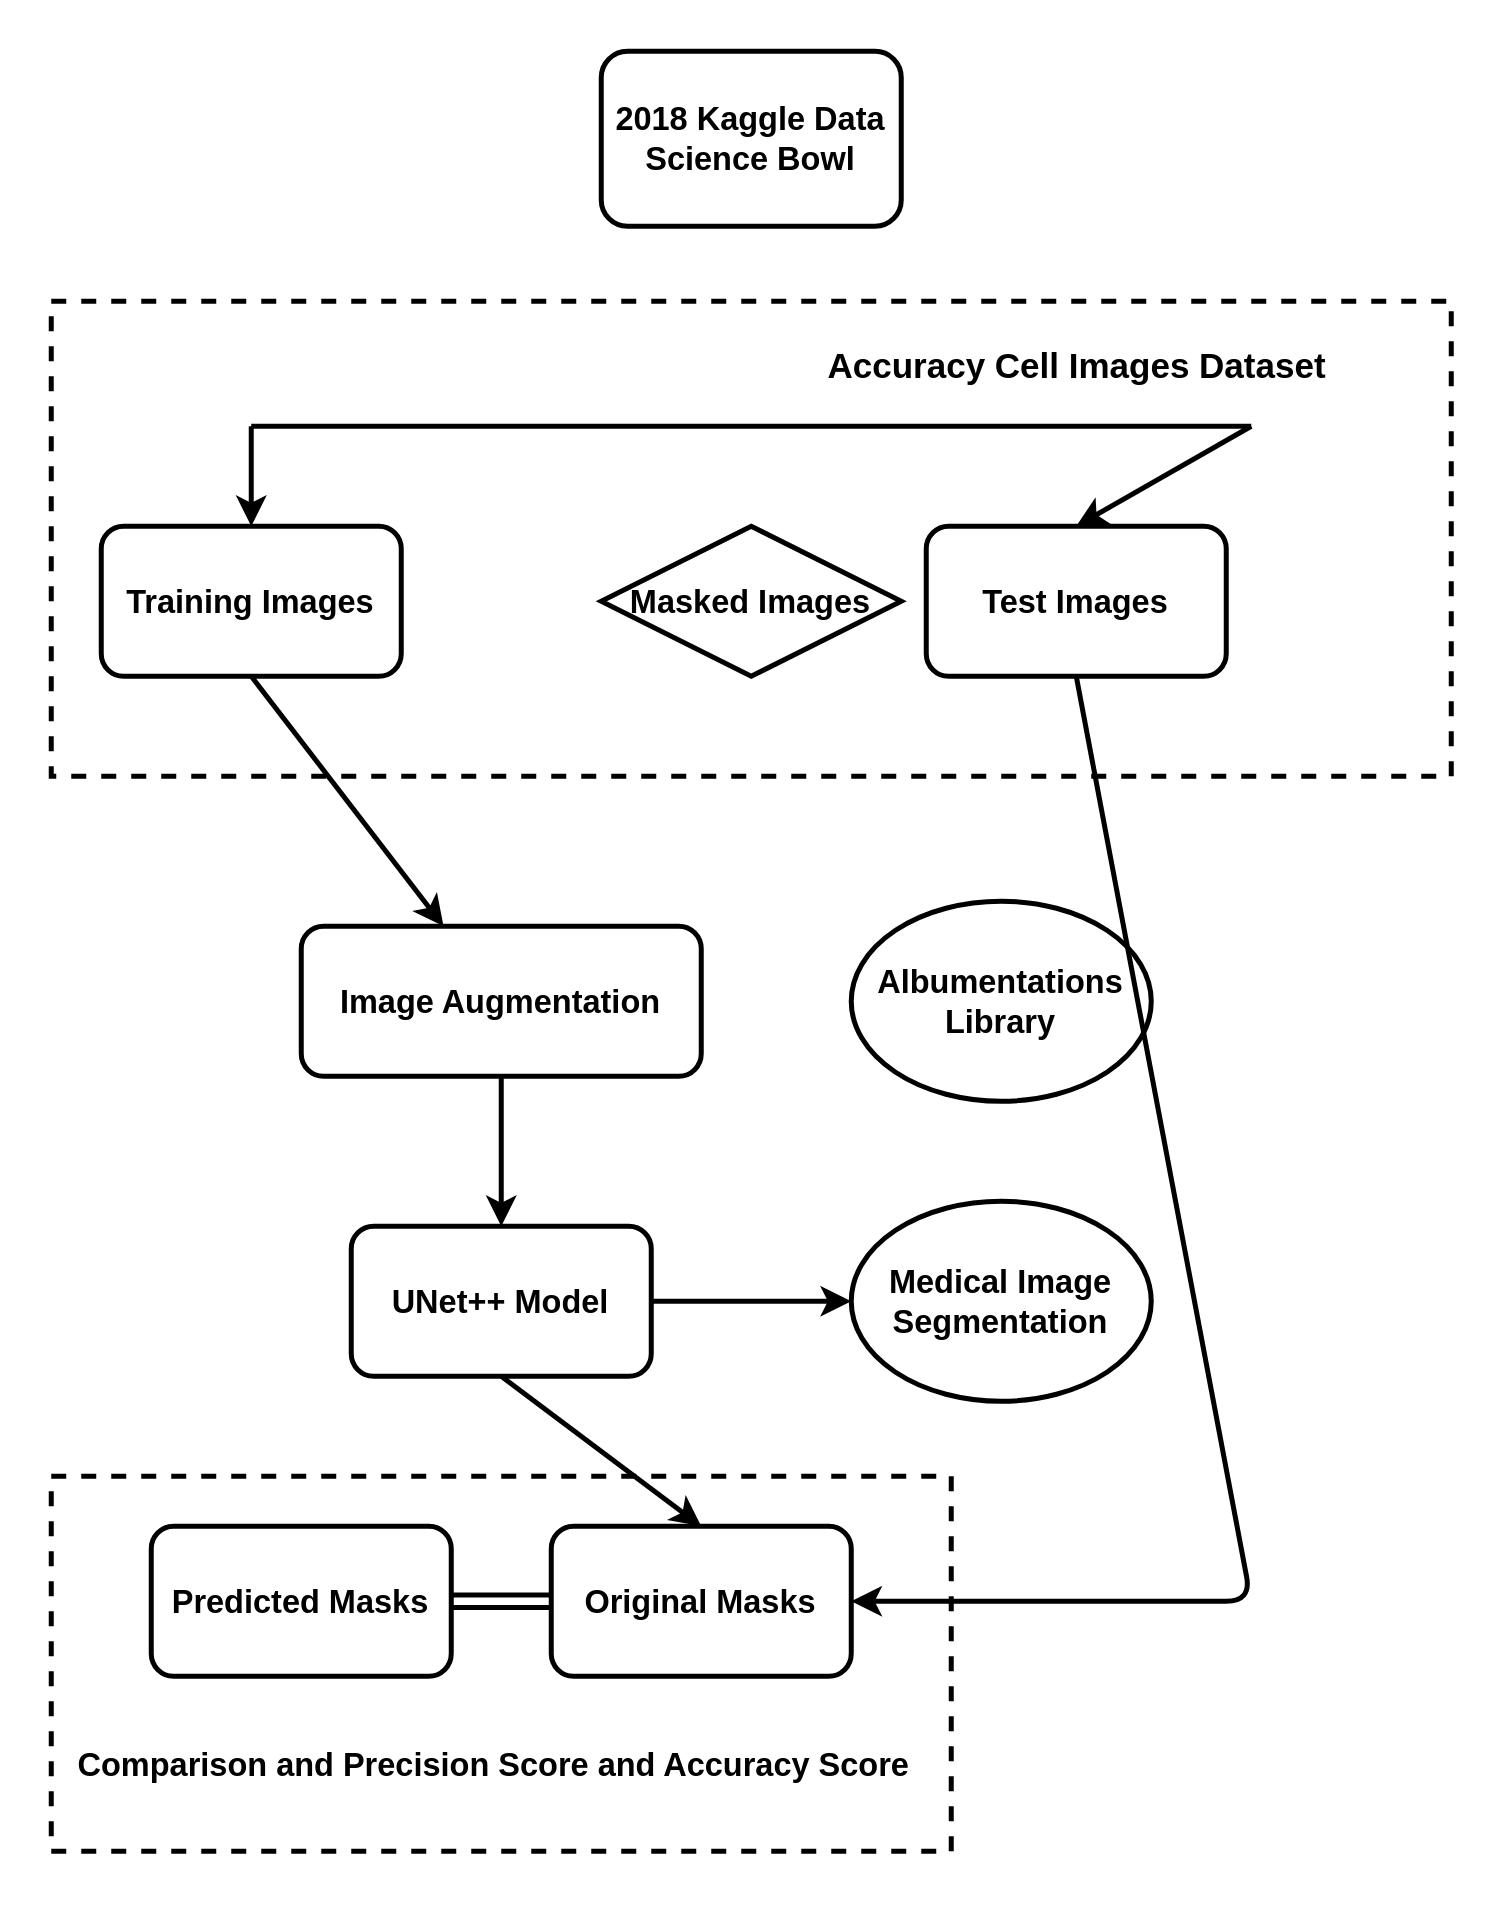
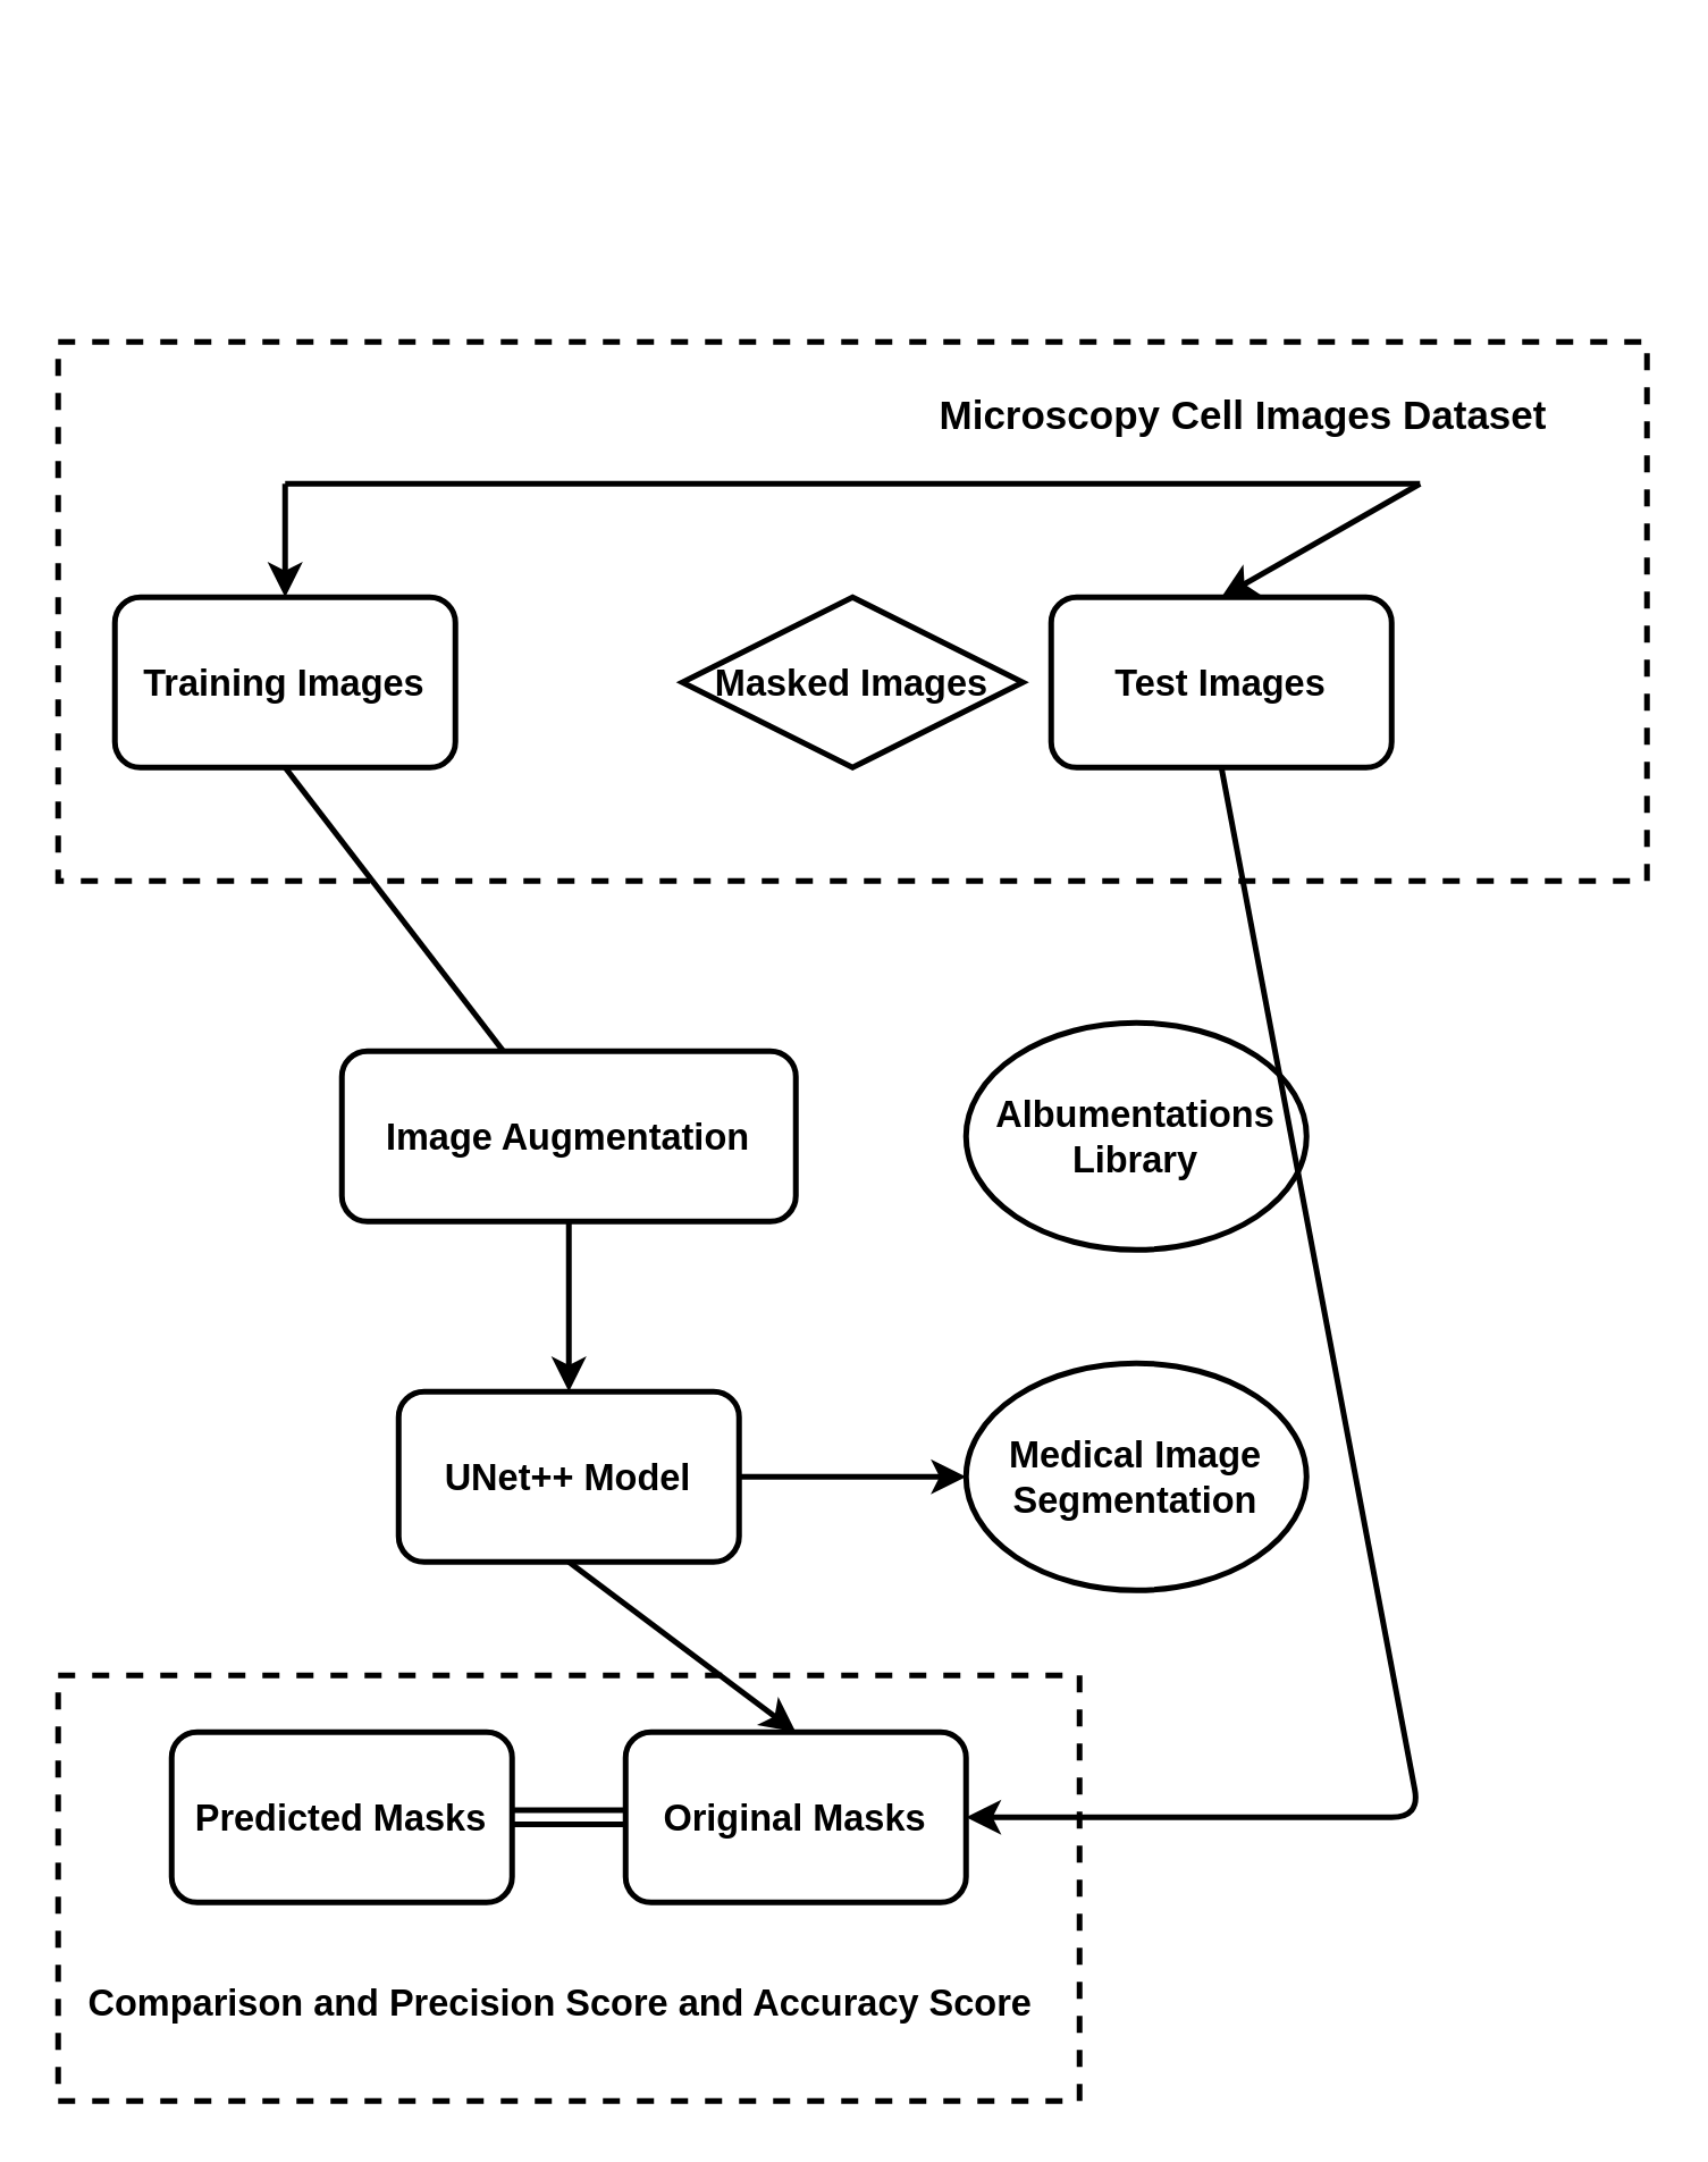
- <mxCell id="4" value="2018 Kaggle Data Science Bowl" style="rounded=1;whiteSpace=wrap;html=1;fontColor=#000000;labelBackgroundColor=none;labelBorderColor=none;fillColor=none;strokeWidth=2;strokeColor=#000000;fontStyle=1;fontSize=13;fontFamily=Helvetica;" vertex="1" parent="1"><mxGeometry x="240" y="20" width="120" height="70" as="geometry" /></mxCell>
- <mxCell id="11" value="Accuracy Cell Images Dataset" style="text;strokeColor=none;fillColor=none;align=left;verticalAlign=middle;spacingLeft=4;spacingRight=4;overflow=hidden;points=[[0,0.5],[1,0.5]];portConstraint=eastwest;rotatable=0;dashed=1;fontColor=#000000;labelBackgroundColor=none;labelBorderColor=none;fontStyle=1;fontSize=14;fontFamily=Helvetica;" vertex="1" parent="1"><mxGeometry x="325" y="130" width="235" height="30" as="geometry" /></mxCell>
+ <mxCell id="11" value="Microscopy Cell Images Dataset" style="text;strokeColor=none;fillColor=none;align=left;verticalAlign=middle;spacingLeft=4;spacingRight=4;overflow=hidden;points=[[0,0.5],[1,0.5]];portConstraint=eastwest;rotatable=0;dashed=1;fontColor=#000000;labelBackgroundColor=none;labelBorderColor=none;fontStyle=1;fontSize=14;fontFamily=Helvetica;" vertex="1" parent="1"><mxGeometry x="325" y="130" width="235" height="30" as="geometry" /></mxCell>
- <mxCell id="5" value="" style="edgeStyle=none;html=1;fontColor=#000000;labelBackgroundColor=none;labelBorderColor=none;strokeColor=#000000;exitX=0.5;exitY=1;exitDx=0;exitDy=0;strokeWidth=2;fontFamily=Helvetica;" edge="1" parent="1" source="6" target="10"><mxGeometry relative="1" as="geometry" /></mxCell>
+ <mxCell id="5" value="" style="edgeStyle=none;html=1;fontColor=#000000;labelBackgroundColor=none;labelBorderColor=none;strokeColor=#000000;exitX=0.5;exitY=1;exitDx=0;exitDy=0;strokeWidth=2;fontFamily=Helvetica;endArrow=none;" edge="1" parent="1" source="6" target="10"><mxGeometry relative="1" as="geometry" /></mxCell>
